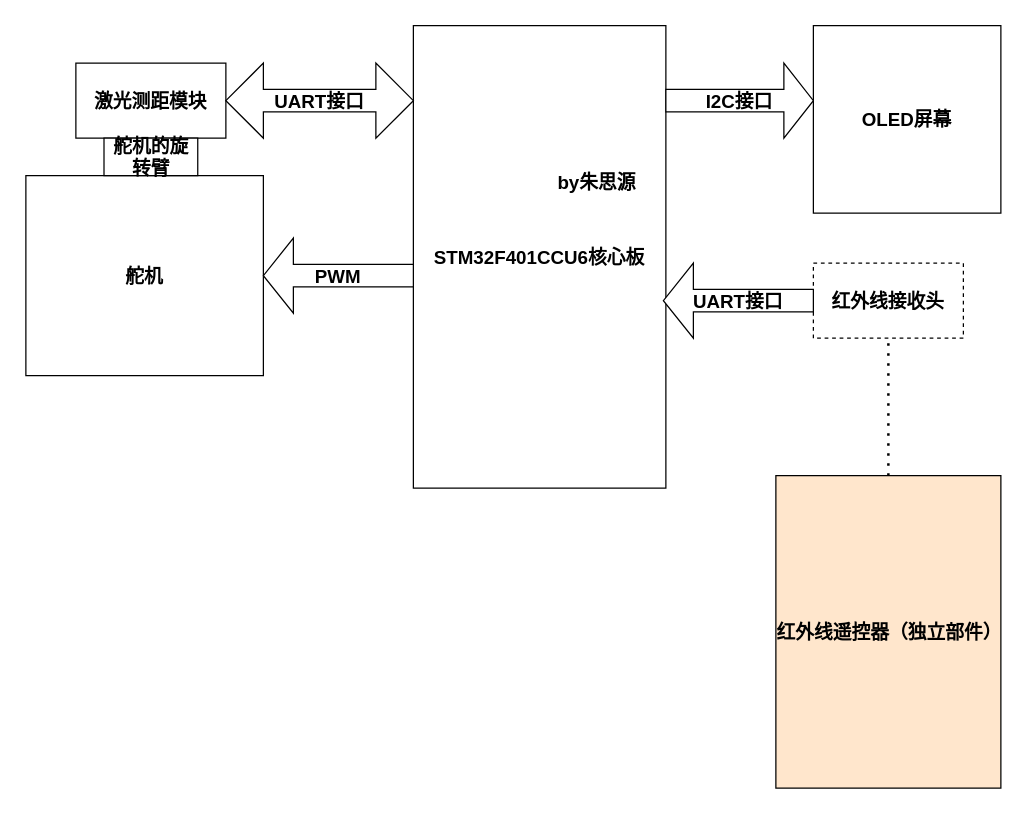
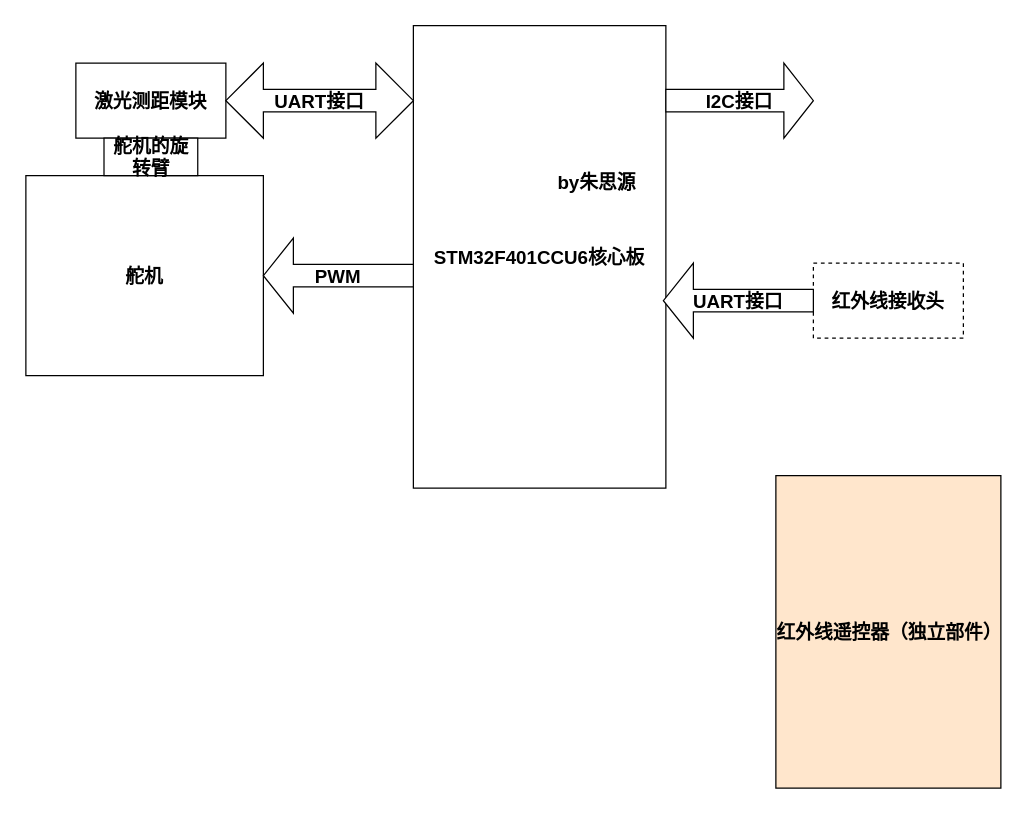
- <mxCell id="8" value="OLED屏幕" style="whiteSpace=wrap;html=1;aspect=fixed;fontStyle=1;fontSize=15;" parent="1" vertex="1"><mxGeometry x="650" y="20" width="150" height="150" as="geometry" /></mxCell>
- <mxCell id="14" value="" style="endArrow=none;dashed=1;html=1;dashPattern=1 3;strokeWidth=2;exitX=0.5;exitY=0;exitDx=0;exitDy=0;entryX=0.5;entryY=1;entryDx=0;entryDy=0;" edge="1" parent="1" source="12" target="10"><mxGeometry width="50" height="50" relative="1" as="geometry"><mxPoint x="520" y="280" as="sourcePoint" /><mxPoint x="570" y="230" as="targetPoint" /></mxGeometry></mxCell>
